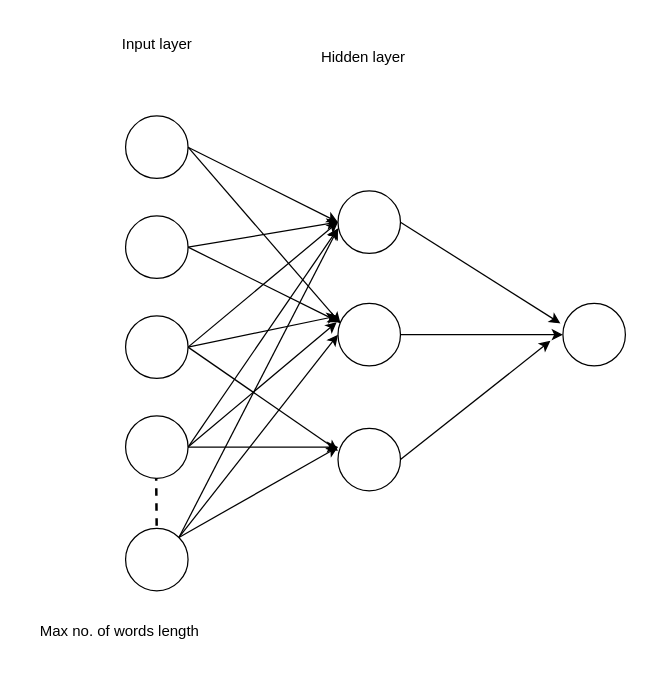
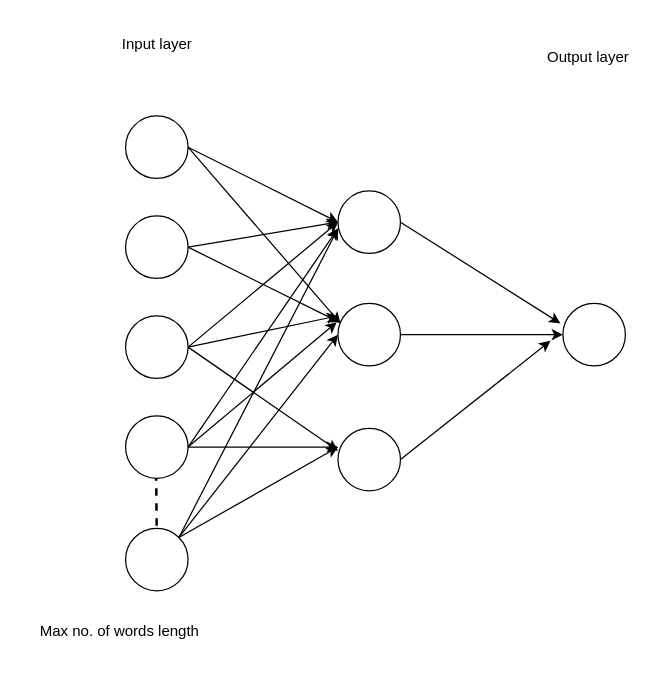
- <mxCell id="29" value="Hidden layer" style="text;html=1;align=center;verticalAlign=middle;resizable=0;points=[];autosize=1;strokeColor=none;fillColor=none;" vertex="1" parent="1"><mxGeometry x="245" y="30" width="90" height="30" as="geometry" /></mxCell>
+ <mxCell id="30" value="Output&amp;nbsp;&lt;span data-darkreader-inline-color=&quot;&quot; data-darkreader-inline-bgcolor=&quot;&quot; style=&quot;background-color: initial; color: rgb(0, 0, 0); --darkreader-inline-bgcolor: initial; --darkreader-inline-color: #e8e6e3;&quot;&gt;layer&lt;/span&gt;" style="text;html=1;align=center;verticalAlign=middle;resizable=0;points=[];autosize=1;strokeColor=none;fillColor=none;" vertex="1" parent="1"><mxGeometry x="425" y="30" width="90" height="30" as="geometry" /></mxCell>
